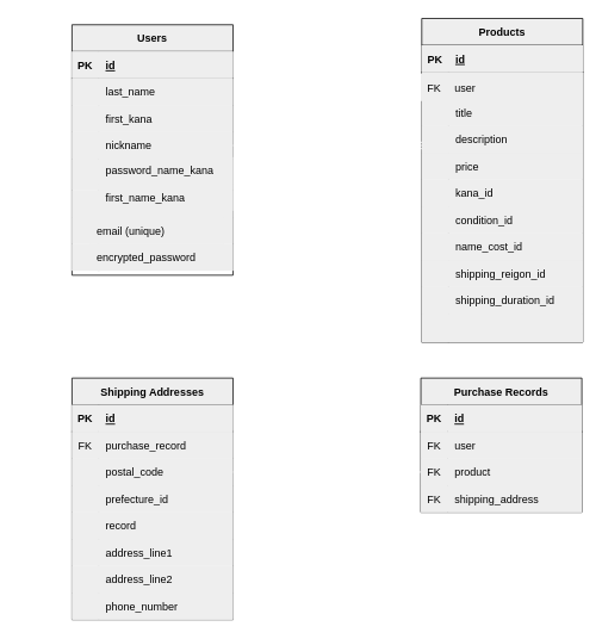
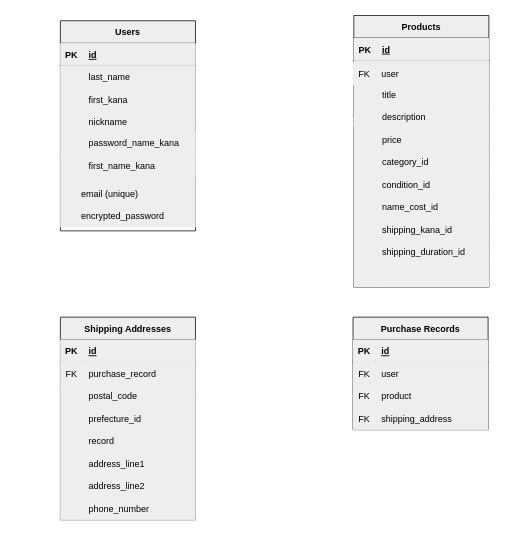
- <mxCell id="46" value="kana_id   " style="shape=partialRectangle;connectable=0;fillColor=#eeeeee;top=0;left=0;bottom=0;right=0;align=left;spacingLeft=6;overflow=hidden;strokeColor=#030303;fontColor=#000000;" parent="44" vertex="1"><mxGeometry x="30" width="150" height="30" as="geometry"><mxRectangle width="150" height="30" as="alternateBounds" /></mxGeometry></mxCell>
+ <mxCell id="46" value="category_id   " style="shape=partialRectangle;connectable=0;fillColor=#eeeeee;top=0;left=0;bottom=0;right=0;align=left;spacingLeft=6;overflow=hidden;strokeColor=#030303;fontColor=#000000;" parent="44" vertex="1"><mxGeometry x="30" width="150" height="30" as="geometry"><mxRectangle width="150" height="30" as="alternateBounds" /></mxGeometry></mxCell>
- <mxCell id="55" value="shipping_reigon_id" style="shape=partialRectangle;connectable=0;fillColor=#eeeeee;top=0;left=0;bottom=0;right=0;align=left;spacingLeft=6;overflow=hidden;strokeColor=#030303;fontColor=#000000;" parent="53" vertex="1"><mxGeometry x="30" width="150" height="30" as="geometry"><mxRectangle width="150" height="30" as="alternateBounds" /></mxGeometry></mxCell>
+ <mxCell id="55" value="shipping_kana_id" style="shape=partialRectangle;connectable=0;fillColor=#eeeeee;top=0;left=0;bottom=0;right=0;align=left;spacingLeft=6;overflow=hidden;strokeColor=#030303;fontColor=#000000;" parent="53" vertex="1"><mxGeometry x="30" width="150" height="30" as="geometry"><mxRectangle width="150" height="30" as="alternateBounds" /></mxGeometry></mxCell>
